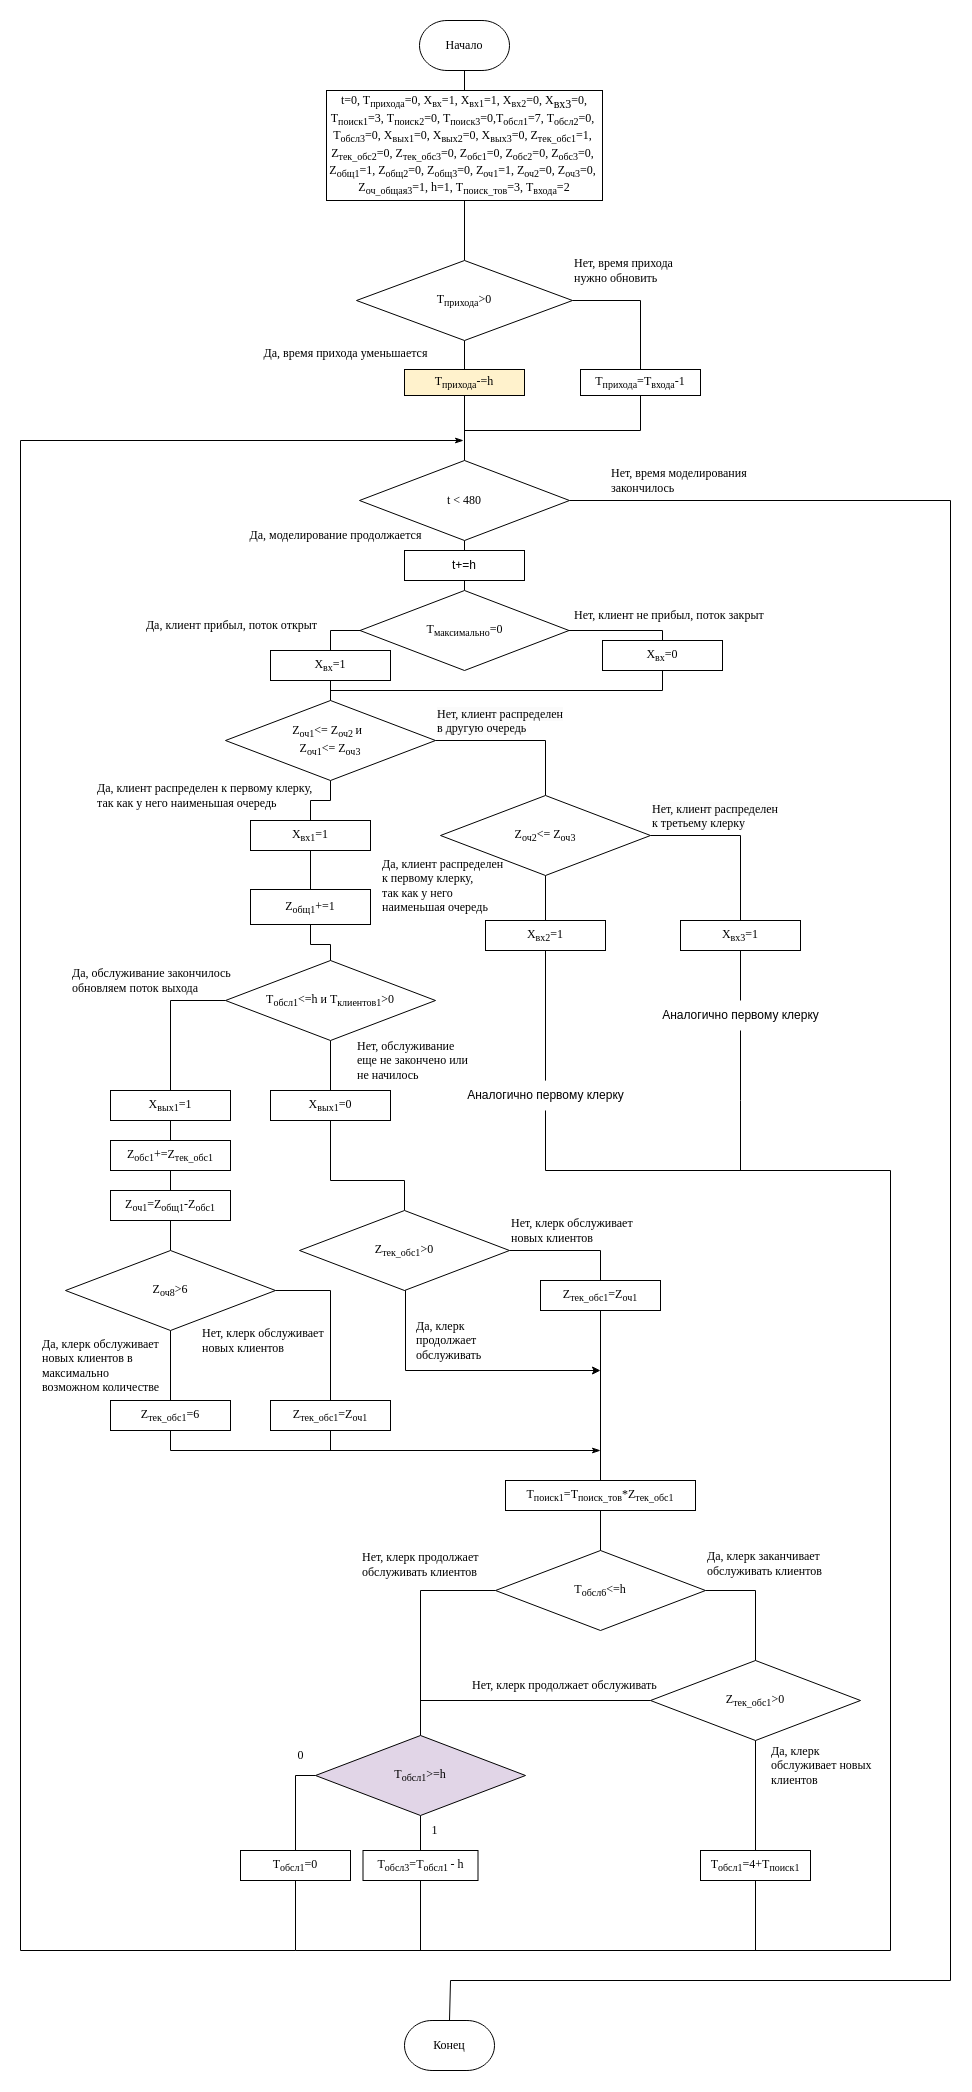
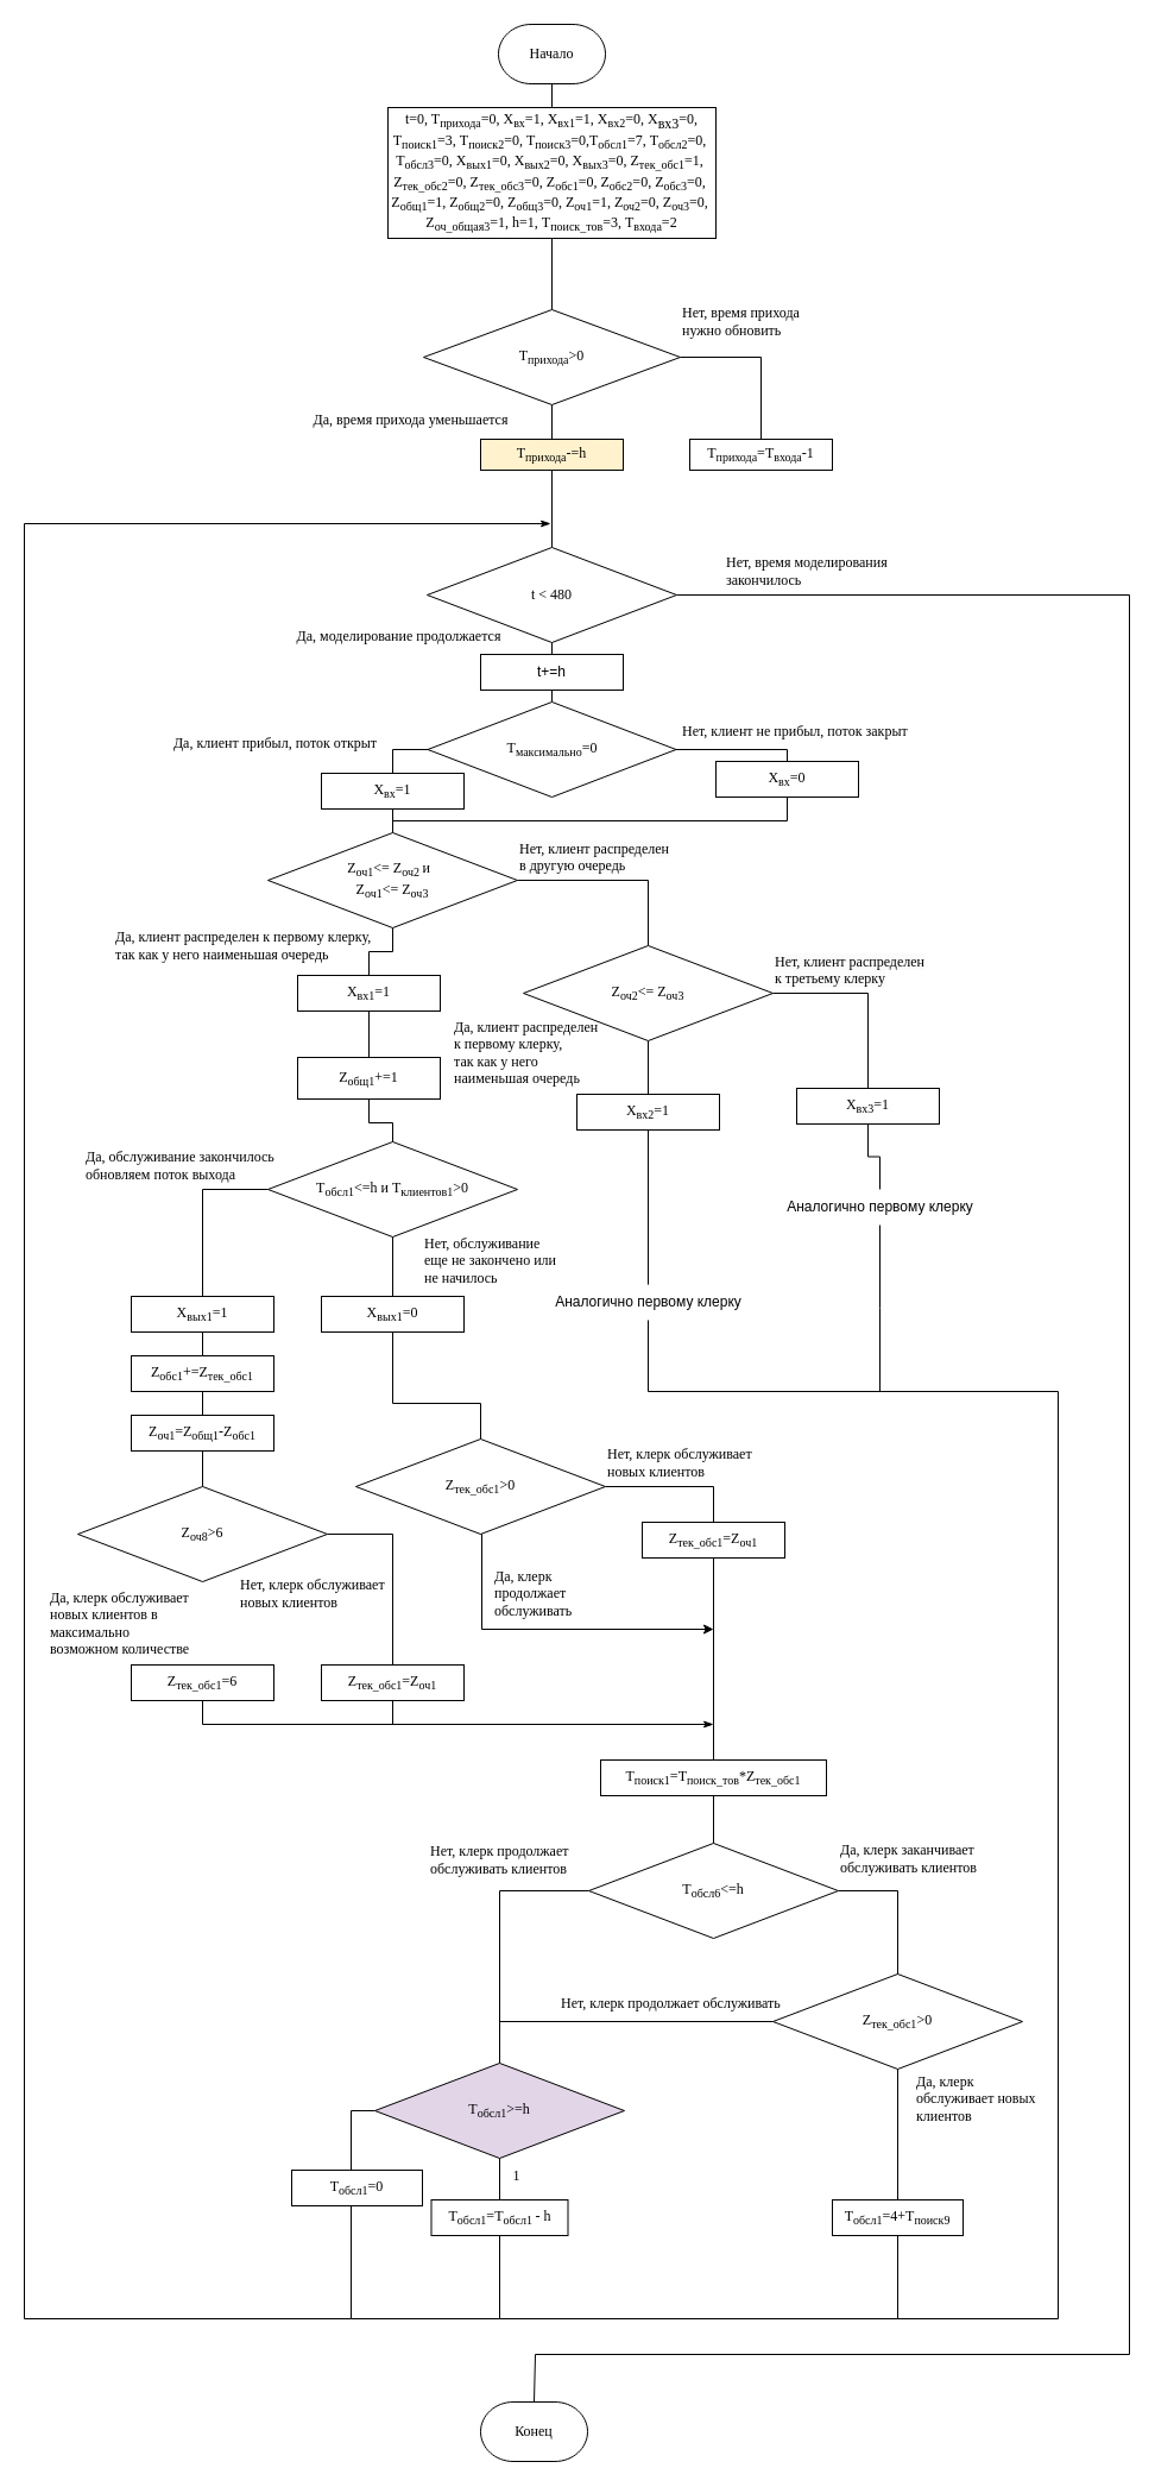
- <mxCell id="13" style="edgeStyle=orthogonalEdgeStyle;rounded=0;orthogonalLoop=1;jettySize=auto;html=1;entryX=0.5;entryY=0;entryDx=0;entryDy=0;endArrow=none;endFill=0;fontFamily=Times New Roman;" parent="1" source="14" target="17" edge="1"><mxGeometry relative="1" as="geometry"><mxPoint x="590" y="440" as="targetPoint" /><Array as="points"><mxPoint x="640" y="430" /><mxPoint x="464" y="430" /></Array></mxGeometry></mxCell>
- <mxCell id="44" value="Х&lt;sub style=&quot;border-color: var(--border-color);&quot;&gt;вх3&lt;/sub&gt;&lt;span style=&quot;&quot;&gt;=1&lt;/span&gt;" style="rounded=0;whiteSpace=wrap;html=1;fontFamily=Times New Roman;" parent="1" vertex="1"><mxGeometry x="680" y="920" width="120" height="30" as="geometry" /></mxCell>
+ <mxCell id="44" value="Х&lt;sub style=&quot;border-color: var(--border-color);&quot;&gt;вх3&lt;/sub&gt;&lt;span style=&quot;&quot;&gt;=1&lt;/span&gt;" style="rounded=0;whiteSpace=wrap;html=1;fontFamily=Times New Roman;" parent="1" vertex="1"><mxGeometry x="670" y="915" width="120" height="30" as="geometry" /></mxCell>
- <mxCell id="60" style="edgeStyle=orthogonalEdgeStyle;rounded=0;orthogonalLoop=1;jettySize=auto;html=1;endArrow=none;endFill=0;entryX=0.5;entryY=0;entryDx=0;entryDy=0;fontFamily=Times New Roman;" parent="1" source="61" target="64" edge="1"><mxGeometry relative="1" as="geometry"><mxPoint x="170" y="1490" as="targetPoint" /></mxGeometry></mxCell>
- <mxCell id="89" value="0" style="text;html=1;align=center;verticalAlign=middle;resizable=0;points=[];autosize=1;strokeColor=none;fillColor=none;fontFamily=Times New Roman;" parent="1" vertex="1"><mxGeometry x="285" y="1740" width="30" height="30" as="geometry" /></mxCell>
- <mxCell id="91" value="T&lt;sub style=&quot;border-color: var(--border-color);&quot;&gt;обсл1&lt;/sub&gt;=0" style="rounded=0;whiteSpace=wrap;html=1;fontFamily=Times New Roman;" parent="1" vertex="1"><mxGeometry x="240" y="1850" width="110" height="30" as="geometry" /></mxCell>
+ <mxCell id="91" value="T&lt;sub style=&quot;border-color: var(--border-color);&quot;&gt;обсл1&lt;/sub&gt;=0" style="rounded=0;whiteSpace=wrap;html=1;fontFamily=Times New Roman;" parent="1" vertex="1"><mxGeometry x="245" y="1825" width="110" height="30" as="geometry" /></mxCell>
- <mxCell id="87" value="T&lt;sub style=&quot;border-color: var(--border-color);&quot;&gt;обсл3&lt;/sub&gt;=T&lt;sub style=&quot;border-color: var(--border-color);&quot;&gt;обсл1 &lt;/sub&gt;&lt;span style=&quot;border-color: var(--border-color);&quot;&gt;- h&lt;/span&gt;" style="rounded=0;whiteSpace=wrap;html=1;fontFamily=Times New Roman;" parent="1" vertex="1"><mxGeometry x="362.5" y="1850" width="115" height="30" as="geometry" /></mxCell>
+ <mxCell id="87" value="T&lt;sub style=&quot;border-color: var(--border-color);&quot;&gt;обсл1&lt;/sub&gt;=T&lt;sub style=&quot;border-color: var(--border-color);&quot;&gt;обсл1 &lt;/sub&gt;&lt;span style=&quot;border-color: var(--border-color);&quot;&gt;- h&lt;/span&gt;" style="rounded=0;whiteSpace=wrap;html=1;fontFamily=Times New Roman;" parent="1" vertex="1"><mxGeometry x="362.5" y="1850" width="115" height="30" as="geometry" /></mxCell>
- <mxCell id="94" value="T&lt;sub style=&quot;border-color: var(--border-color);&quot;&gt;обсл1&lt;/sub&gt;=4+T&lt;sub style=&quot;border-color: var(--border-color);&quot;&gt;поиск1&lt;/sub&gt;" style="rounded=0;whiteSpace=wrap;html=1;fontFamily=Times New Roman;" parent="1" vertex="1"><mxGeometry x="700" y="1850" width="110" height="30" as="geometry" /></mxCell>
+ <mxCell id="94" value="T&lt;sub style=&quot;border-color: var(--border-color);&quot;&gt;обсл1&lt;/sub&gt;=4+T&lt;sub style=&quot;border-color: var(--border-color);&quot;&gt;поиск9&lt;/sub&gt;" style="rounded=0;whiteSpace=wrap;html=1;fontFamily=Times New Roman;" parent="1" vertex="1"><mxGeometry x="700" y="1850" width="110" height="30" as="geometry" /></mxCell>
